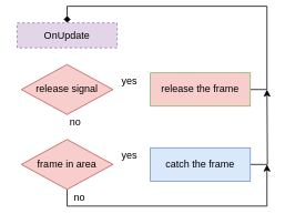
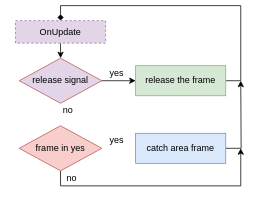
+ <mxCell id="14" style="edgeStyle=orthogonalEdgeStyle;rounded=0;orthogonalLoop=1;jettySize=auto;html=1;exitX=0.5;exitY=1;exitDx=0;exitDy=0;entryX=0.5;entryY=0;entryDx=0;entryDy=0;" parent="1" source="15" target="9" edge="1"><mxGeometry relative="1" as="geometry" /></mxCell>
- <mxCell id="9" value="release signal" style="rhombus;whiteSpace=wrap;html=1;fillColor=#f8cecc;strokeColor=#b85450;" parent="1" vertex="1"><mxGeometry x="25" y="70" width="110" height="60" as="geometry" /></mxCell>
+ <mxCell id="9" value="release signal" style="rhombus;whiteSpace=wrap;html=1;fillColor=#e1d5e7;strokeColor=#b85450;" parent="1" vertex="1"><mxGeometry x="25" y="70" width="110" height="60" as="geometry" /></mxCell>
+ <mxCell id="8" style="edgeStyle=orthogonalEdgeStyle;rounded=0;orthogonalLoop=1;jettySize=auto;html=1;exitX=1;exitY=0.5;exitDx=0;exitDy=0;" parent="1" source="9" target="5" edge="1"><mxGeometry relative="1" as="geometry" /></mxCell>
- <mxCell id="5" value="release the frame" style="rounded=0;whiteSpace=wrap;html=1;fillColor=#f8cecc;strokeColor=#82b366;" parent="1" vertex="1"><mxGeometry x="180" y="80" width="120" height="40" as="geometry" /></mxCell>
+ <mxCell id="5" value="release the frame" style="rounded=0;whiteSpace=wrap;html=1;fillColor=#d5e8d4;strokeColor=#82b366;" parent="1" vertex="1"><mxGeometry x="180" y="80" width="120" height="40" as="geometry" /></mxCell>
- <mxCell id="7" value="frame in area" style="rhombus;whiteSpace=wrap;html=1;fillColor=#f8cecc;strokeColor=#b85450;" parent="1" vertex="1"><mxGeometry x="25" y="160" width="110" height="60" as="geometry" /></mxCell>
+ <mxCell id="7" value="frame in yes" style="rhombus;whiteSpace=wrap;html=1;fillColor=#f8cecc;strokeColor=#b85450;" parent="1" vertex="1"><mxGeometry x="25" y="160" width="110" height="60" as="geometry" /></mxCell>
- <mxCell id="3" value="catch the frame" style="rounded=0;whiteSpace=wrap;html=1;fillColor=#dae8fc;strokeColor=#6c8ebf;" parent="1" vertex="1"><mxGeometry x="180" y="170" width="120" height="40" as="geometry" /></mxCell>
+ <mxCell id="3" value="catch area frame" style="rounded=0;whiteSpace=wrap;html=1;fillColor=#dae8fc;strokeColor=#6c8ebf;" parent="1" vertex="1"><mxGeometry x="180" y="170" width="120" height="40" as="geometry" /></mxCell>
